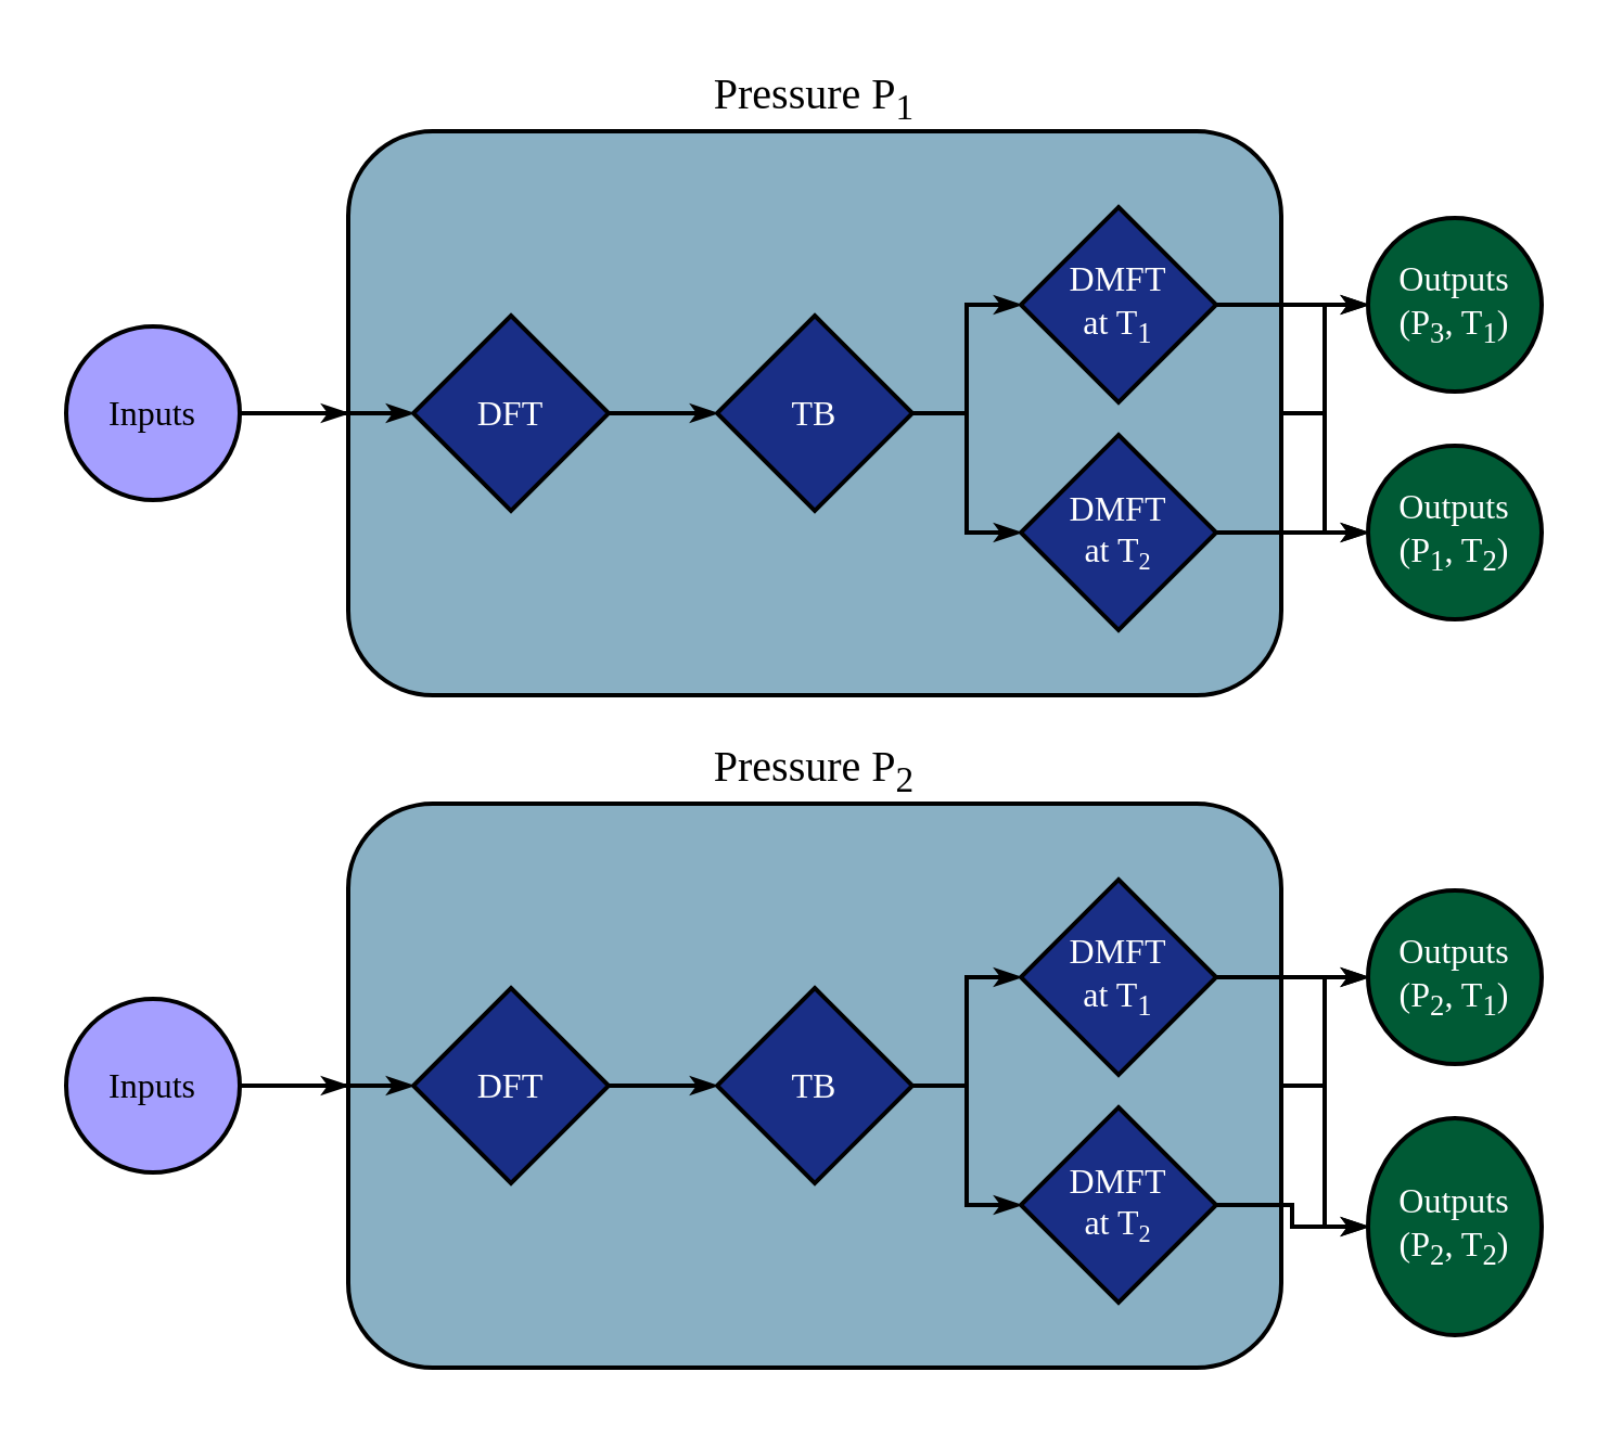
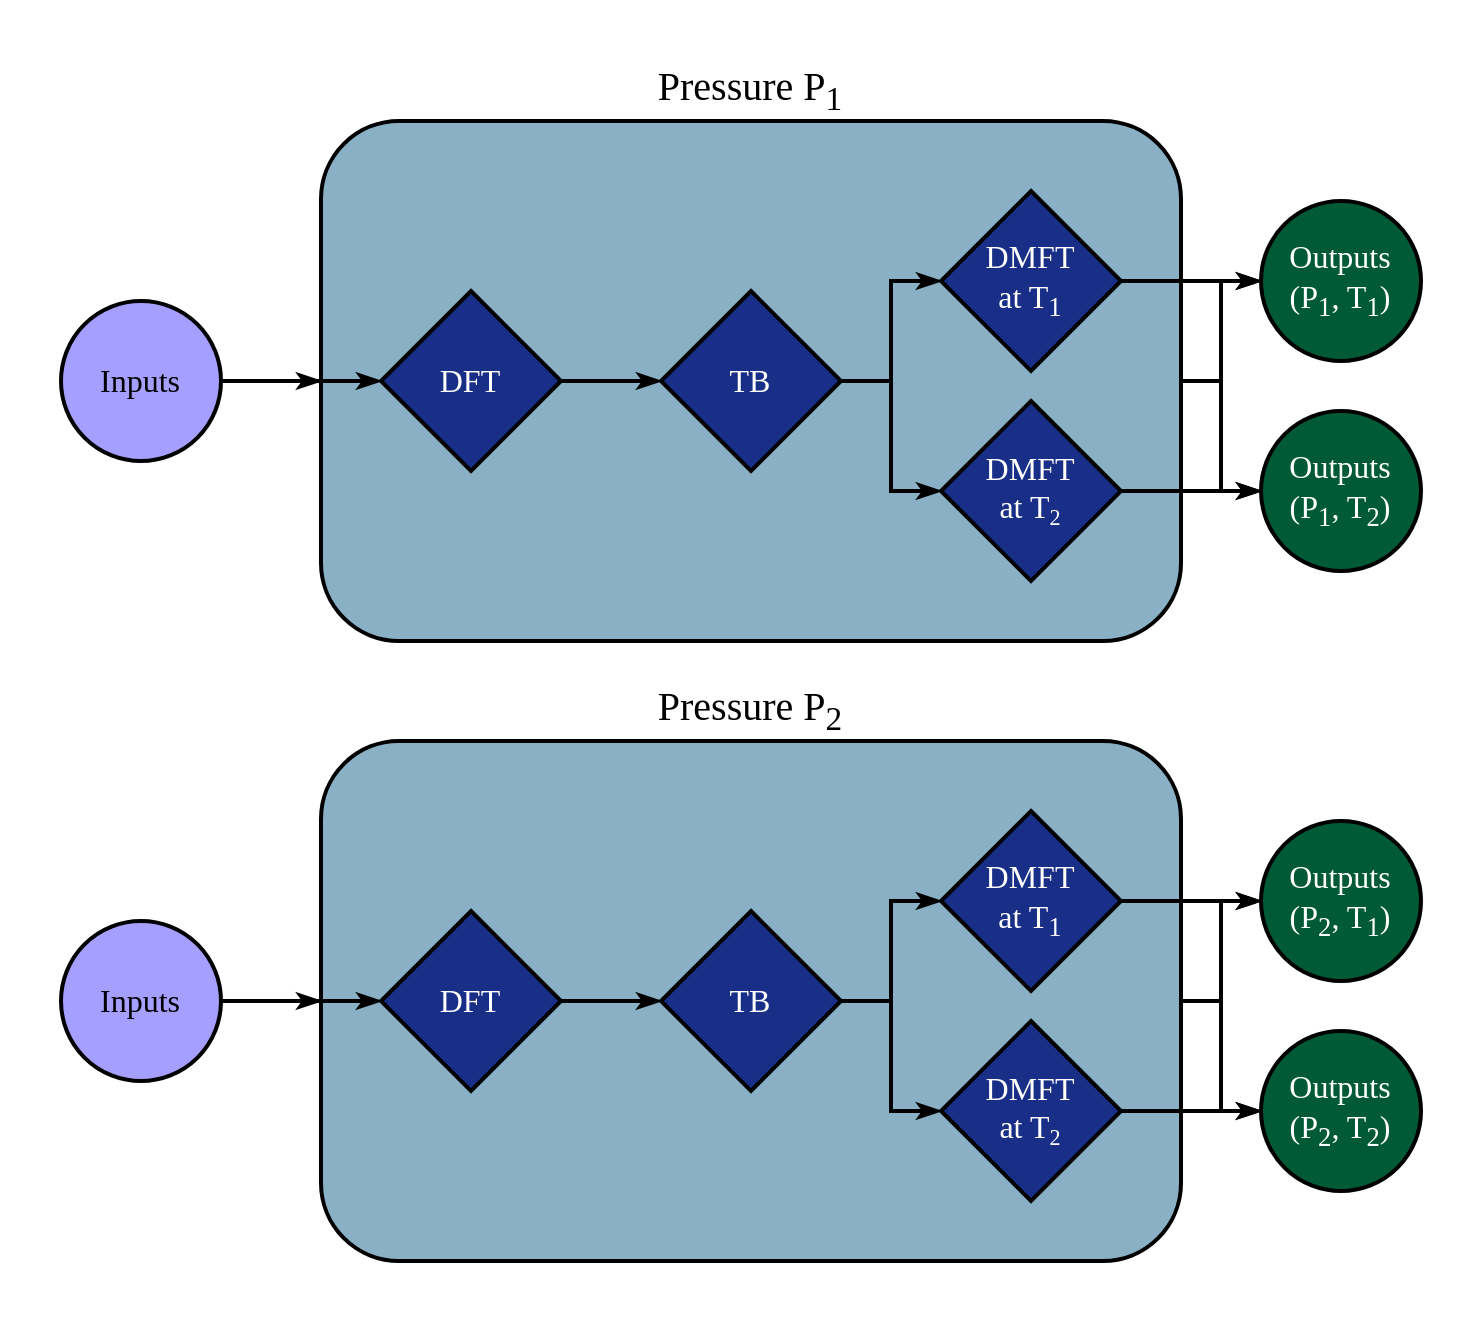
- <mxCell id="18" value="&lt;font color=&quot;#ffffff&quot; face=&quot;Titillium Web&quot; style=&quot;font-size: 16px;&quot;&gt;Outputs&lt;/font&gt;&lt;div&gt;&lt;font color=&quot;#ffffff&quot;&gt;&lt;font face=&quot;Titillium Web&quot; style=&quot;font-size: 16px;&quot;&gt;(P&lt;sub&gt;3&lt;/sub&gt;&lt;/font&gt;&lt;span style=&quot;font-size: 16px; font-family: &amp;quot;Titillium Web&amp;quot;; background-color: initial;&quot;&gt;, T&lt;sub&gt;1&lt;/sub&gt;)&lt;/span&gt;&lt;/font&gt;&lt;/div&gt;" style="ellipse;whiteSpace=wrap;html=1;aspect=fixed;strokeWidth=2;fillColor=#005A35;" parent="1" vertex="1"><mxGeometry x="630" y="100" width="80" height="80" as="geometry" /></mxCell>
+ <mxCell id="18" value="&lt;font color=&quot;#ffffff&quot; face=&quot;Titillium Web&quot; style=&quot;font-size: 16px;&quot;&gt;Outputs&lt;/font&gt;&lt;div&gt;&lt;font color=&quot;#ffffff&quot;&gt;&lt;font face=&quot;Titillium Web&quot; style=&quot;font-size: 16px;&quot;&gt;(P&lt;sub&gt;1&lt;/sub&gt;&lt;/font&gt;&lt;span style=&quot;font-size: 16px; font-family: &amp;quot;Titillium Web&amp;quot;; background-color: initial;&quot;&gt;, T&lt;sub&gt;1&lt;/sub&gt;)&lt;/span&gt;&lt;/font&gt;&lt;/div&gt;" style="ellipse;whiteSpace=wrap;html=1;aspect=fixed;strokeWidth=2;fillColor=#005A35;" parent="1" vertex="1"><mxGeometry x="630" y="100" width="80" height="80" as="geometry" /></mxCell>
- <mxCell id="36" value="&lt;font color=&quot;#ffffff&quot; face=&quot;Titillium Web&quot; style=&quot;font-size: 16px;&quot;&gt;Outputs&lt;/font&gt;&lt;div&gt;&lt;font color=&quot;#ffffff&quot;&gt;&lt;font face=&quot;Titillium Web&quot; style=&quot;font-size: 16px;&quot;&gt;(P&lt;sub&gt;2&lt;/sub&gt;&lt;/font&gt;&lt;span style=&quot;font-size: 16px; font-family: &amp;quot;Titillium Web&amp;quot;; background-color: initial;&quot;&gt;, T&lt;sub&gt;2&lt;/sub&gt;)&lt;/span&gt;&lt;/font&gt;&lt;/div&gt;" style="ellipse;whiteSpace=wrap;html=1;aspect=fixed;strokeWidth=2;fillColor=#005A35;" parent="1" vertex="1"><mxGeometry x="630" y="515" width="80" height="100" as="geometry" /></mxCell>
+ <mxCell id="36" value="&lt;font color=&quot;#ffffff&quot; face=&quot;Titillium Web&quot; style=&quot;font-size: 16px;&quot;&gt;Outputs&lt;/font&gt;&lt;div&gt;&lt;font color=&quot;#ffffff&quot;&gt;&lt;font face=&quot;Titillium Web&quot; style=&quot;font-size: 16px;&quot;&gt;(P&lt;sub&gt;2&lt;/sub&gt;&lt;/font&gt;&lt;span style=&quot;font-size: 16px; font-family: &amp;quot;Titillium Web&amp;quot;; background-color: initial;&quot;&gt;, T&lt;sub&gt;2&lt;/sub&gt;)&lt;/span&gt;&lt;/font&gt;&lt;/div&gt;" style="ellipse;whiteSpace=wrap;html=1;aspect=fixed;strokeWidth=2;fillColor=#005A35;" parent="1" vertex="1"><mxGeometry x="630" y="515" width="80" height="80" as="geometry" /></mxCell>
